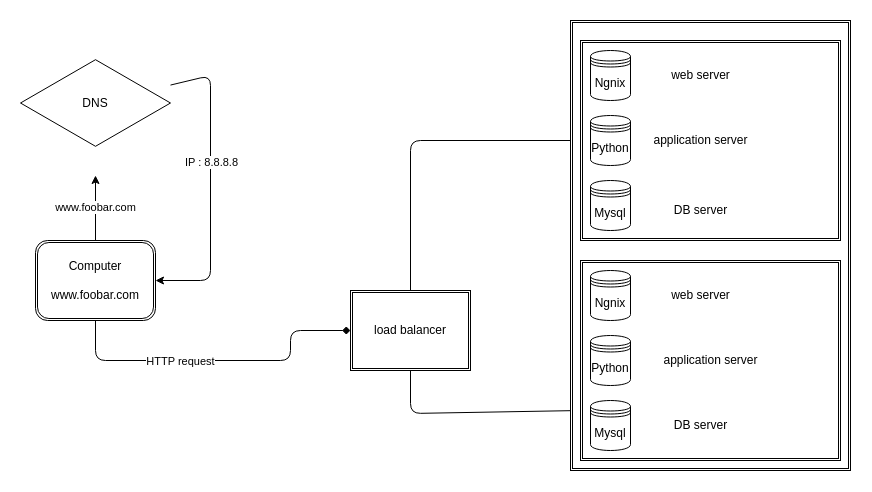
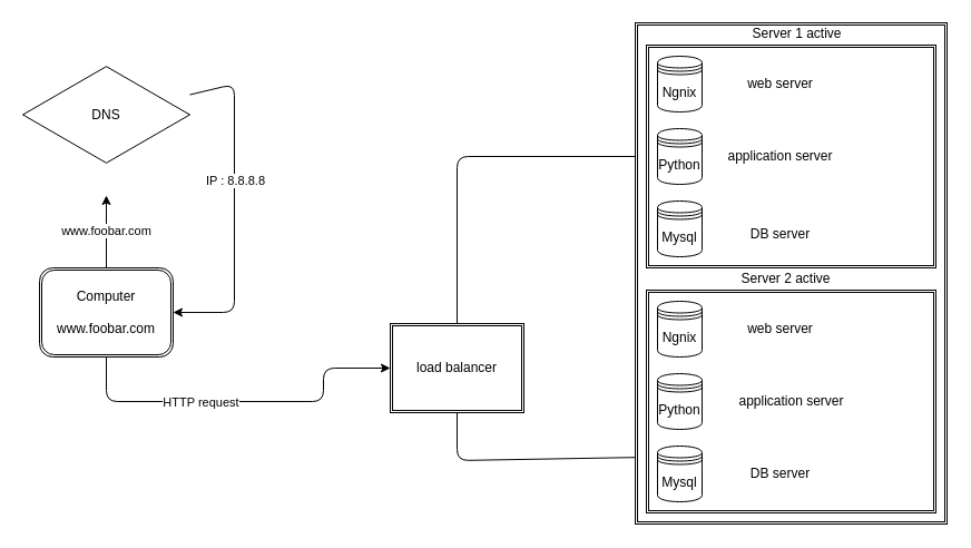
+ <mxCell id="27" value="Server 1 active" style="text;html=1;resizable=0;autosize=1;align=center;verticalAlign=middle;points=[];fillColor=none;strokeColor=none;rounded=0;" vertex="1" parent="1"><mxGeometry x="665" y="20" width="100" height="20" as="geometry" /></mxCell>
+ <mxCell id="28" value="Server 2 active" style="text;html=1;resizable=0;autosize=1;align=center;verticalAlign=middle;points=[];fillColor=none;strokeColor=none;rounded=0;" vertex="1" parent="1"><mxGeometry x="655" y="240" width="100" height="20" as="geometry" /></mxCell>
- <mxCell id="6" style="edgeStyle=none;html=1;exitX=0.5;exitY=1;exitDx=0;exitDy=0;entryX=0;entryY=0.5;entryDx=0;entryDy=0;endArrow=diamond;" edge="1" parent="1" source="8" target="11"><mxGeometry relative="1" as="geometry"><Array as="points"><mxPoint x="95" y="360" /><mxPoint x="290" y="360" /><mxPoint x="290" y="330" /></Array></mxGeometry></mxCell>
+ <mxCell id="6" style="edgeStyle=none;html=1;exitX=0.5;exitY=1;exitDx=0;exitDy=0;entryX=0;entryY=0.5;entryDx=0;entryDy=0;" edge="1" parent="1" source="8" target="11"><mxGeometry relative="1" as="geometry"><Array as="points"><mxPoint x="95" y="360" /><mxPoint x="290" y="360" /><mxPoint x="290" y="330" /></Array></mxGeometry></mxCell>
